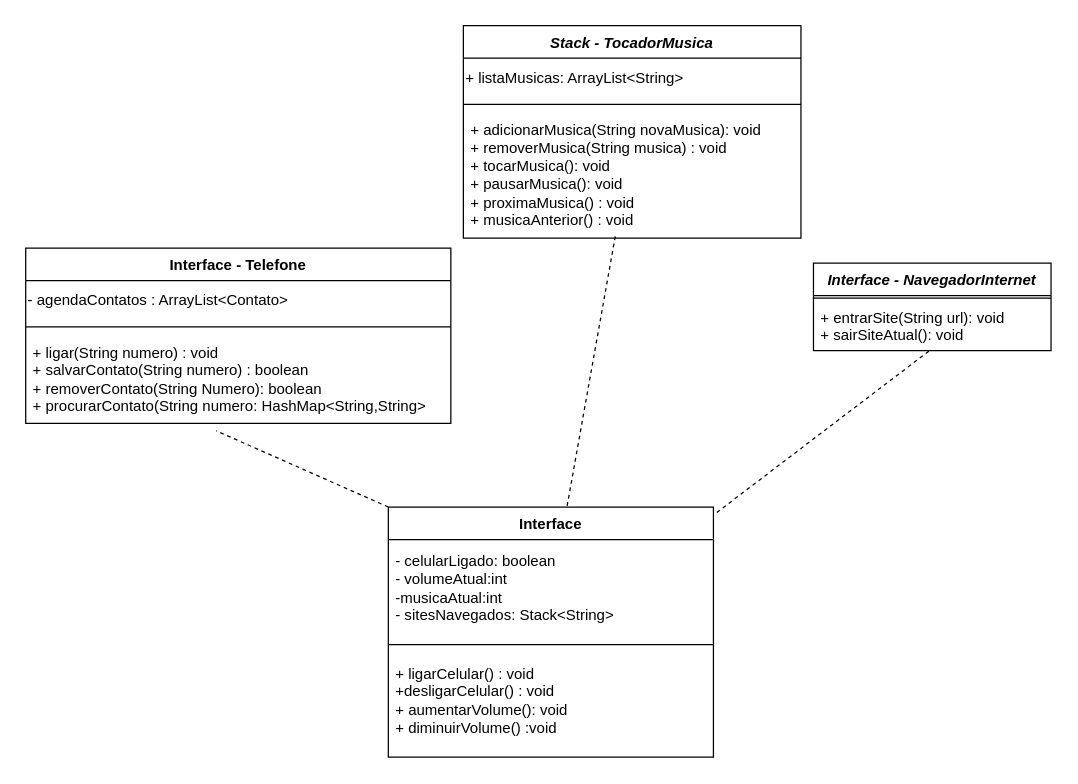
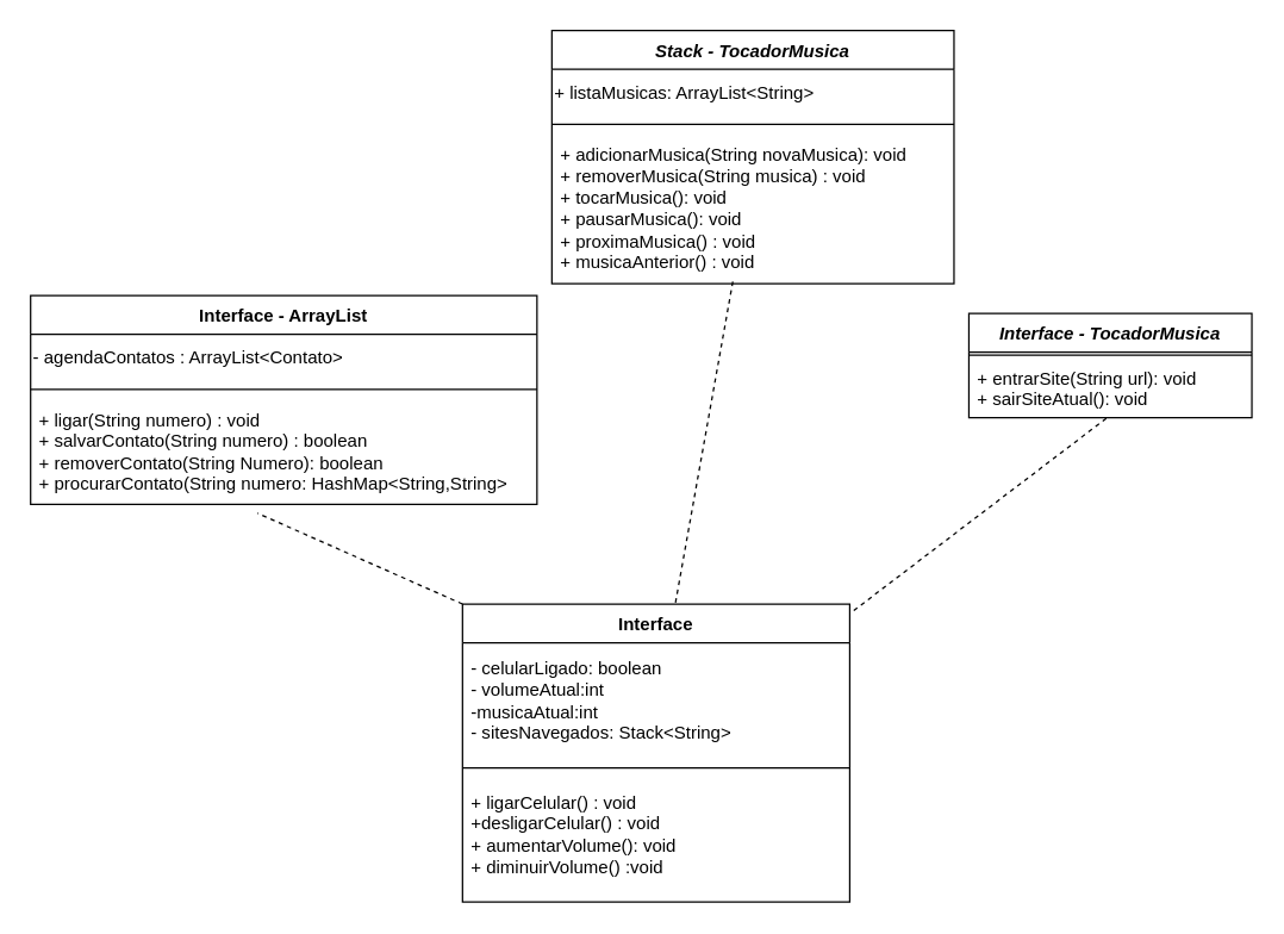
- <mxCell id="2" value="Interface - Telefone&#10;&#10;" style="swimlane;fontStyle=1;align=center;verticalAlign=top;childLayout=stackLayout;horizontal=1;startSize=26;horizontalStack=0;resizeParent=1;resizeParentMax=0;resizeLast=0;collapsible=1;marginBottom=0;" parent="1" vertex="1"><mxGeometry x="20" y="198" width="340" height="140" as="geometry"><mxRectangle x="70" y="380" width="100" height="30" as="alternateBounds" /></mxGeometry></mxCell>
+ <mxCell id="2" value="Interface - ArrayList&#10;&#10;" style="swimlane;fontStyle=1;align=center;verticalAlign=top;childLayout=stackLayout;horizontal=1;startSize=26;horizontalStack=0;resizeParent=1;resizeParentMax=0;resizeLast=0;collapsible=1;marginBottom=0;" parent="1" vertex="1"><mxGeometry x="20" y="198" width="340" height="140" as="geometry"><mxRectangle x="70" y="380" width="100" height="30" as="alternateBounds" /></mxGeometry></mxCell>
- <mxCell id="10" value="&lt;i&gt;Interface -&amp;nbsp;&lt;span style=&quot;background-color: initial;&quot;&gt;NavegadorInternet&lt;/span&gt;&lt;/i&gt;&lt;div&gt;&lt;div&gt;&lt;br&gt;&lt;/div&gt;&lt;/div&gt;" style="swimlane;fontStyle=1;align=center;verticalAlign=top;childLayout=stackLayout;horizontal=1;startSize=26;horizontalStack=0;resizeParent=1;resizeParentMax=0;resizeLast=0;collapsible=1;marginBottom=0;whiteSpace=wrap;html=1;" parent="1" vertex="1"><mxGeometry x="650" y="210" width="190" height="70" as="geometry" /></mxCell>
+ <mxCell id="10" value="&lt;i&gt;Interface -&amp;nbsp;&lt;span style=&quot;background-color: initial;&quot;&gt;TocadorMusica&lt;/span&gt;&lt;/i&gt;&lt;div&gt;&lt;div&gt;&lt;br&gt;&lt;/div&gt;&lt;/div&gt;" style="swimlane;fontStyle=1;align=center;verticalAlign=top;childLayout=stackLayout;horizontal=1;startSize=26;horizontalStack=0;resizeParent=1;resizeParentMax=0;resizeLast=0;collapsible=1;marginBottom=0;whiteSpace=wrap;html=1;" parent="1" vertex="1"><mxGeometry x="650" y="210" width="190" height="70" as="geometry" /></mxCell>
